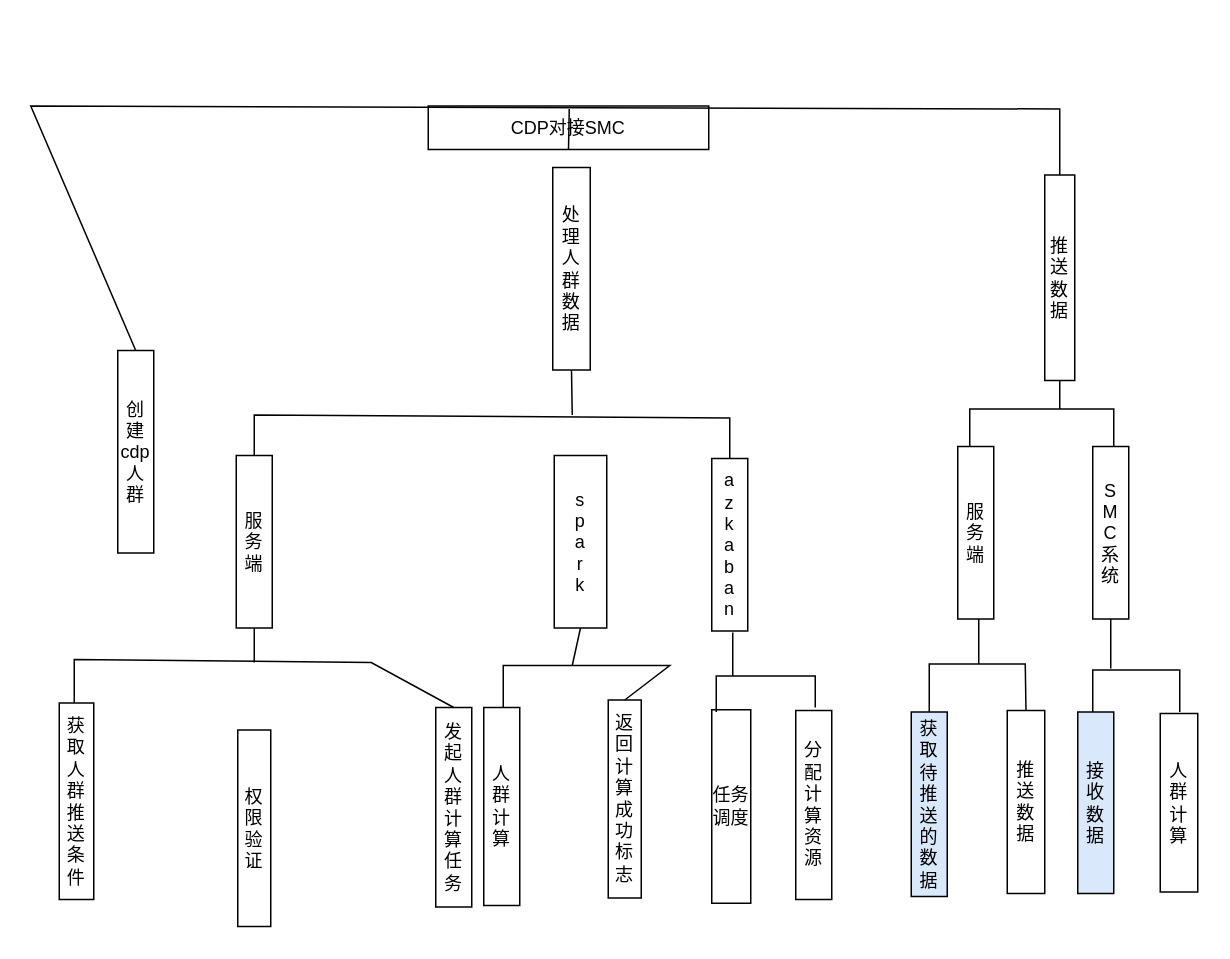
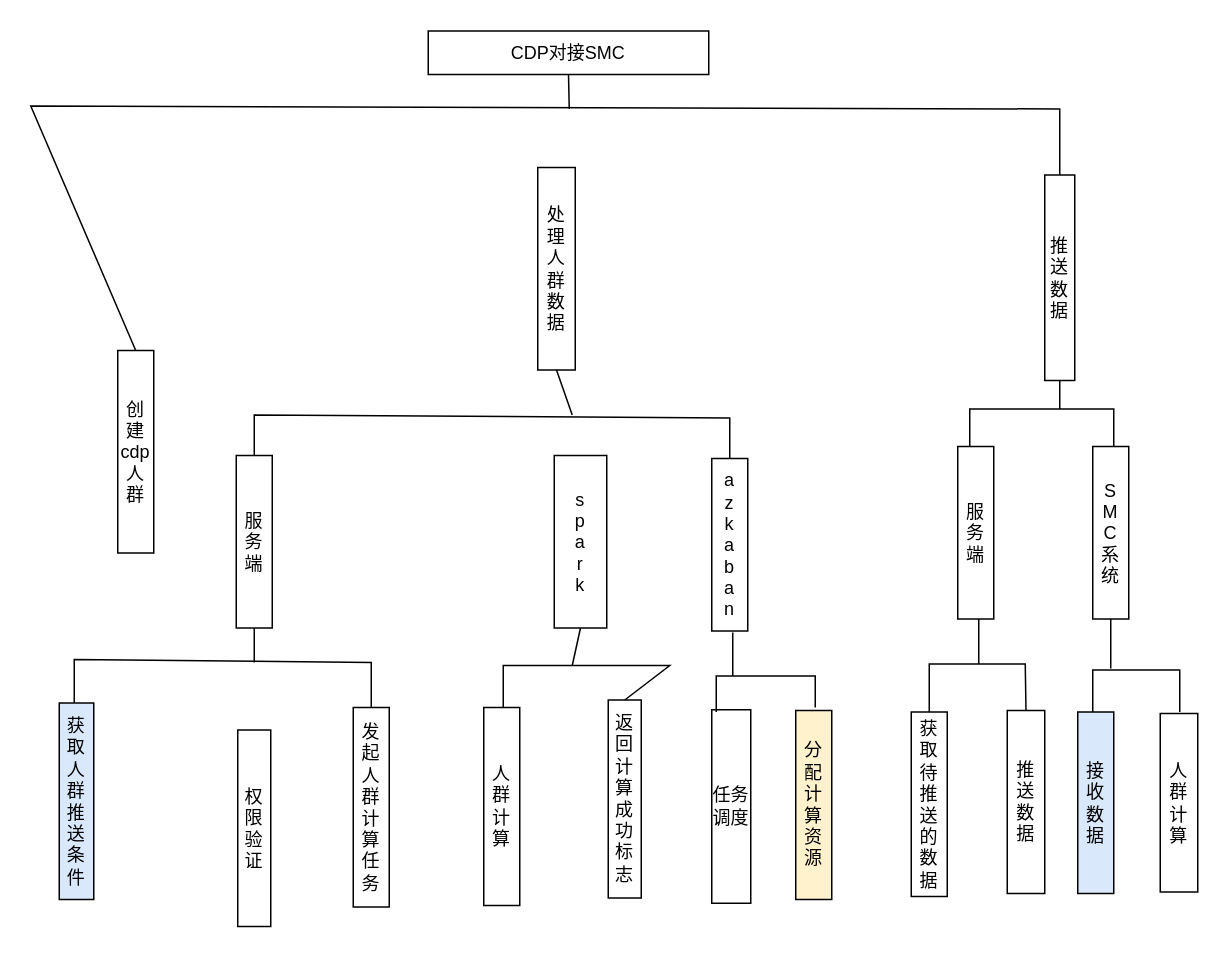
- <mxCell id="2" value="CDP对接SMC" style="rounded=0;whiteSpace=wrap;html=1;" vertex="1" parent="1"><mxGeometry x="285" y="70" width="187" height="29" as="geometry" /></mxCell>
+ <mxCell id="2" value="CDP对接SMC" style="rounded=0;whiteSpace=wrap;html=1;" vertex="1" parent="1"><mxGeometry x="285" y="20" width="187" height="29" as="geometry" /></mxCell>
- <mxCell id="4" value="处理人群数据" style="rounded=0;whiteSpace=wrap;html=1;" vertex="1" parent="1"><mxGeometry x="368" y="111" width="25" height="135" as="geometry" /></mxCell>
+ <mxCell id="4" value="处理人群数据" style="rounded=0;whiteSpace=wrap;html=1;" vertex="1" parent="1"><mxGeometry x="358" y="111" width="25" height="135" as="geometry" /></mxCell>
- <mxCell id="9" value="获取人群推送条件" style="rounded=0;whiteSpace=wrap;html=1;" vertex="1" parent="1"><mxGeometry x="39" y="468" width="23" height="131" as="geometry" /></mxCell>
+ <mxCell id="9" value="获取人群推送条件" style="rounded=0;whiteSpace=wrap;html=1;fillColor=#dae8fc;" vertex="1" parent="1"><mxGeometry x="39" y="468" width="23" height="131" as="geometry" /></mxCell>
- <mxCell id="16" value="获取待推送的数据" style="rounded=0;whiteSpace=wrap;html=1;fillColor=#dae8fc;" vertex="1" parent="1"><mxGeometry x="607" y="474" width="24" height="123" as="geometry" /></mxCell>
+ <mxCell id="16" value="获取待推送的数据" style="rounded=0;whiteSpace=wrap;html=1;" vertex="1" parent="1"><mxGeometry x="607" y="474" width="24" height="123" as="geometry" /></mxCell>
- <mxCell id="15" value="分配计算资源" style="rounded=0;whiteSpace=wrap;html=1;" vertex="1" parent="1"><mxGeometry x="530" y="473" width="24" height="126" as="geometry" /></mxCell>
+ <mxCell id="15" value="分配计算资源" style="rounded=0;whiteSpace=wrap;html=1;fillColor=#fff2cc;" vertex="1" parent="1"><mxGeometry x="530" y="473" width="24" height="126" as="geometry" /></mxCell>
- <mxCell id="11" value="发起人群计算任务" style="rounded=0;whiteSpace=wrap;html=1;" vertex="1" parent="1"><mxGeometry x="290" y="471" width="24" height="133" as="geometry" /></mxCell>
+ <mxCell id="11" value="发起人群计算任务" style="rounded=0;whiteSpace=wrap;html=1;" vertex="1" parent="1"><mxGeometry x="235" y="471" width="24" height="133" as="geometry" /></mxCell>
